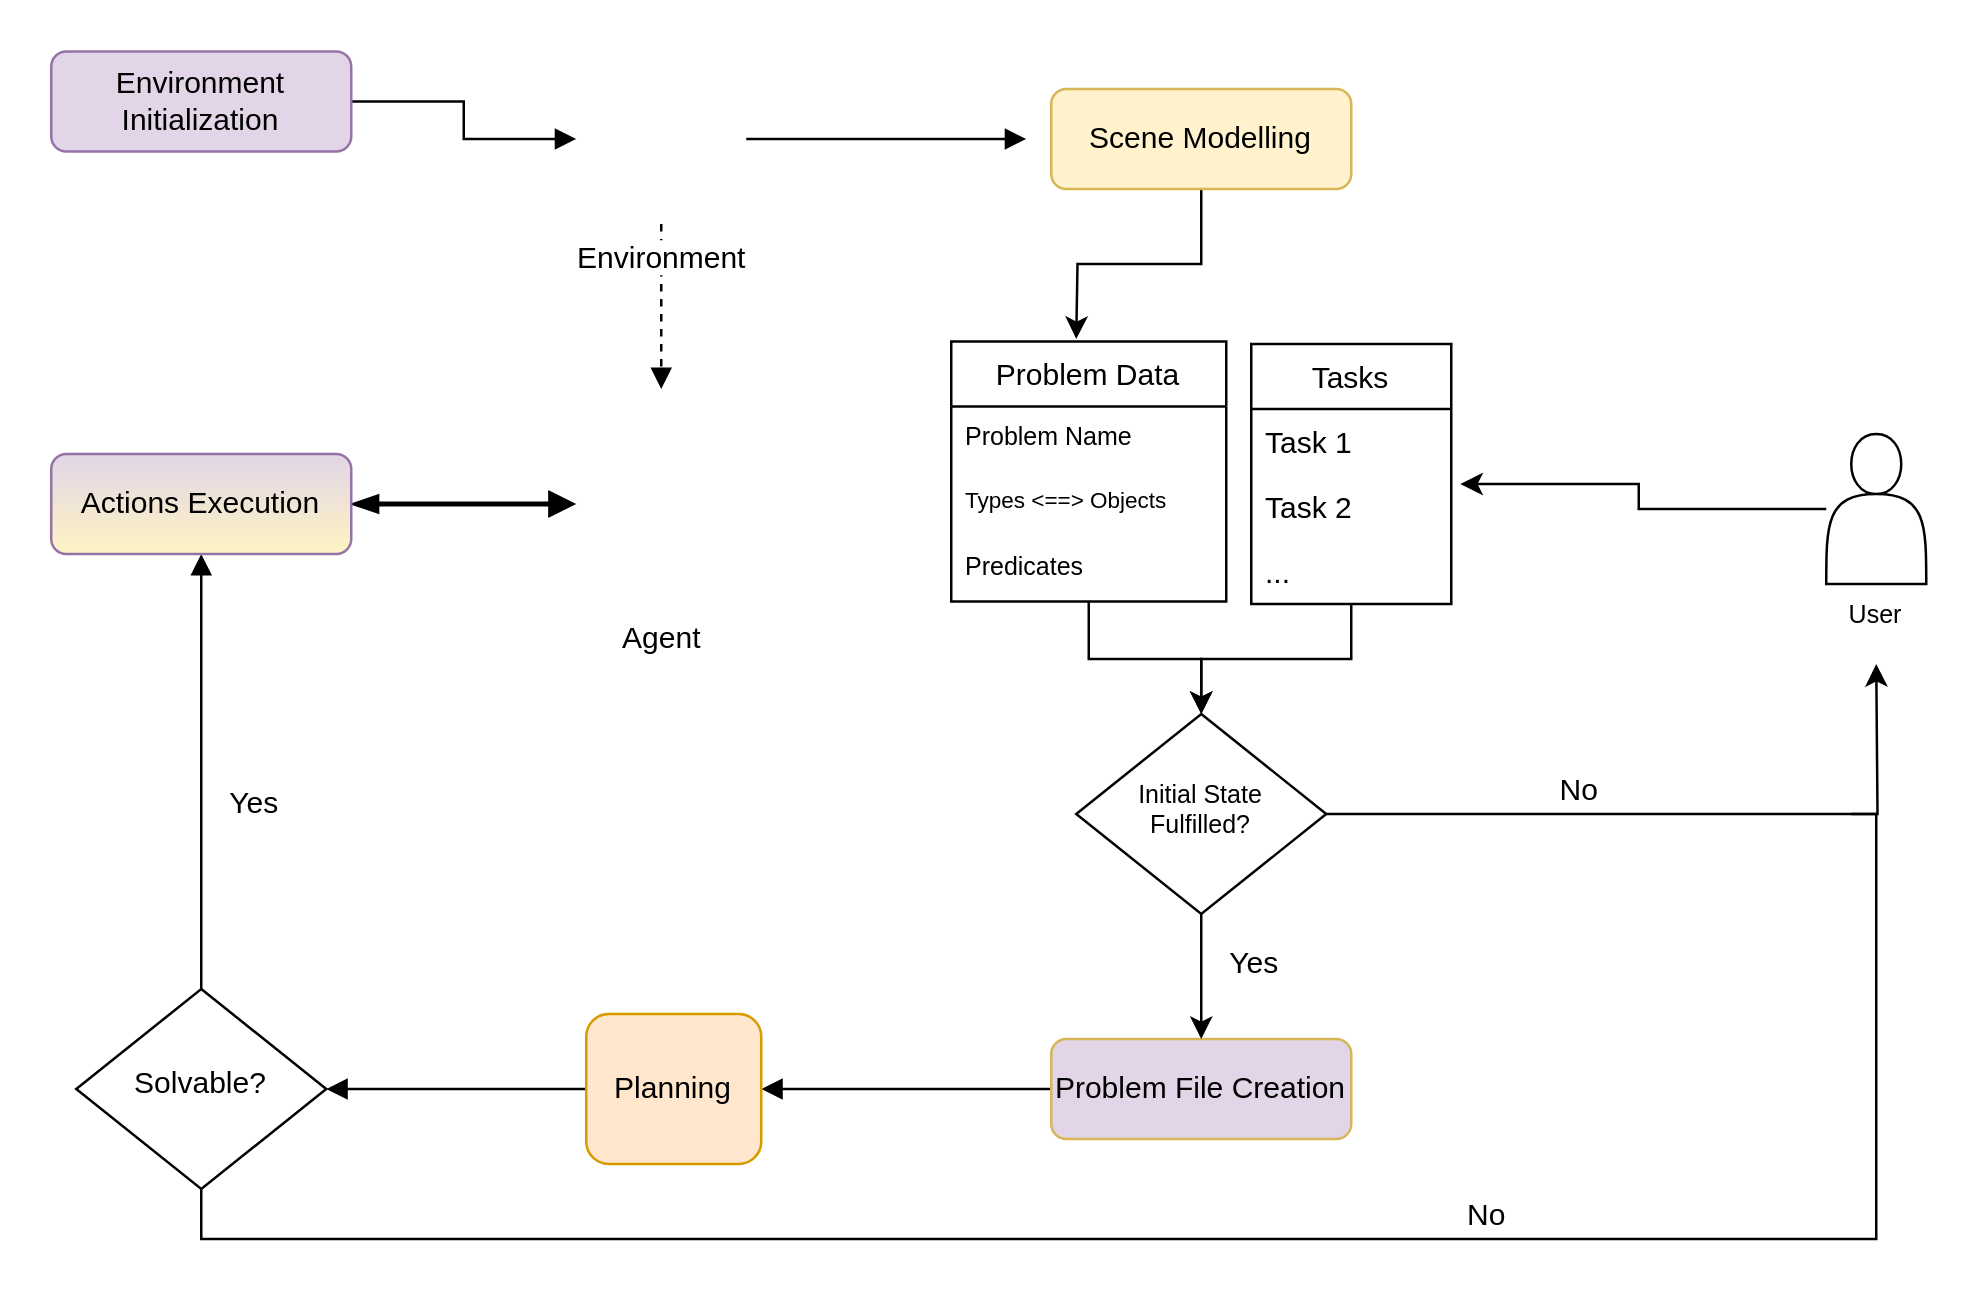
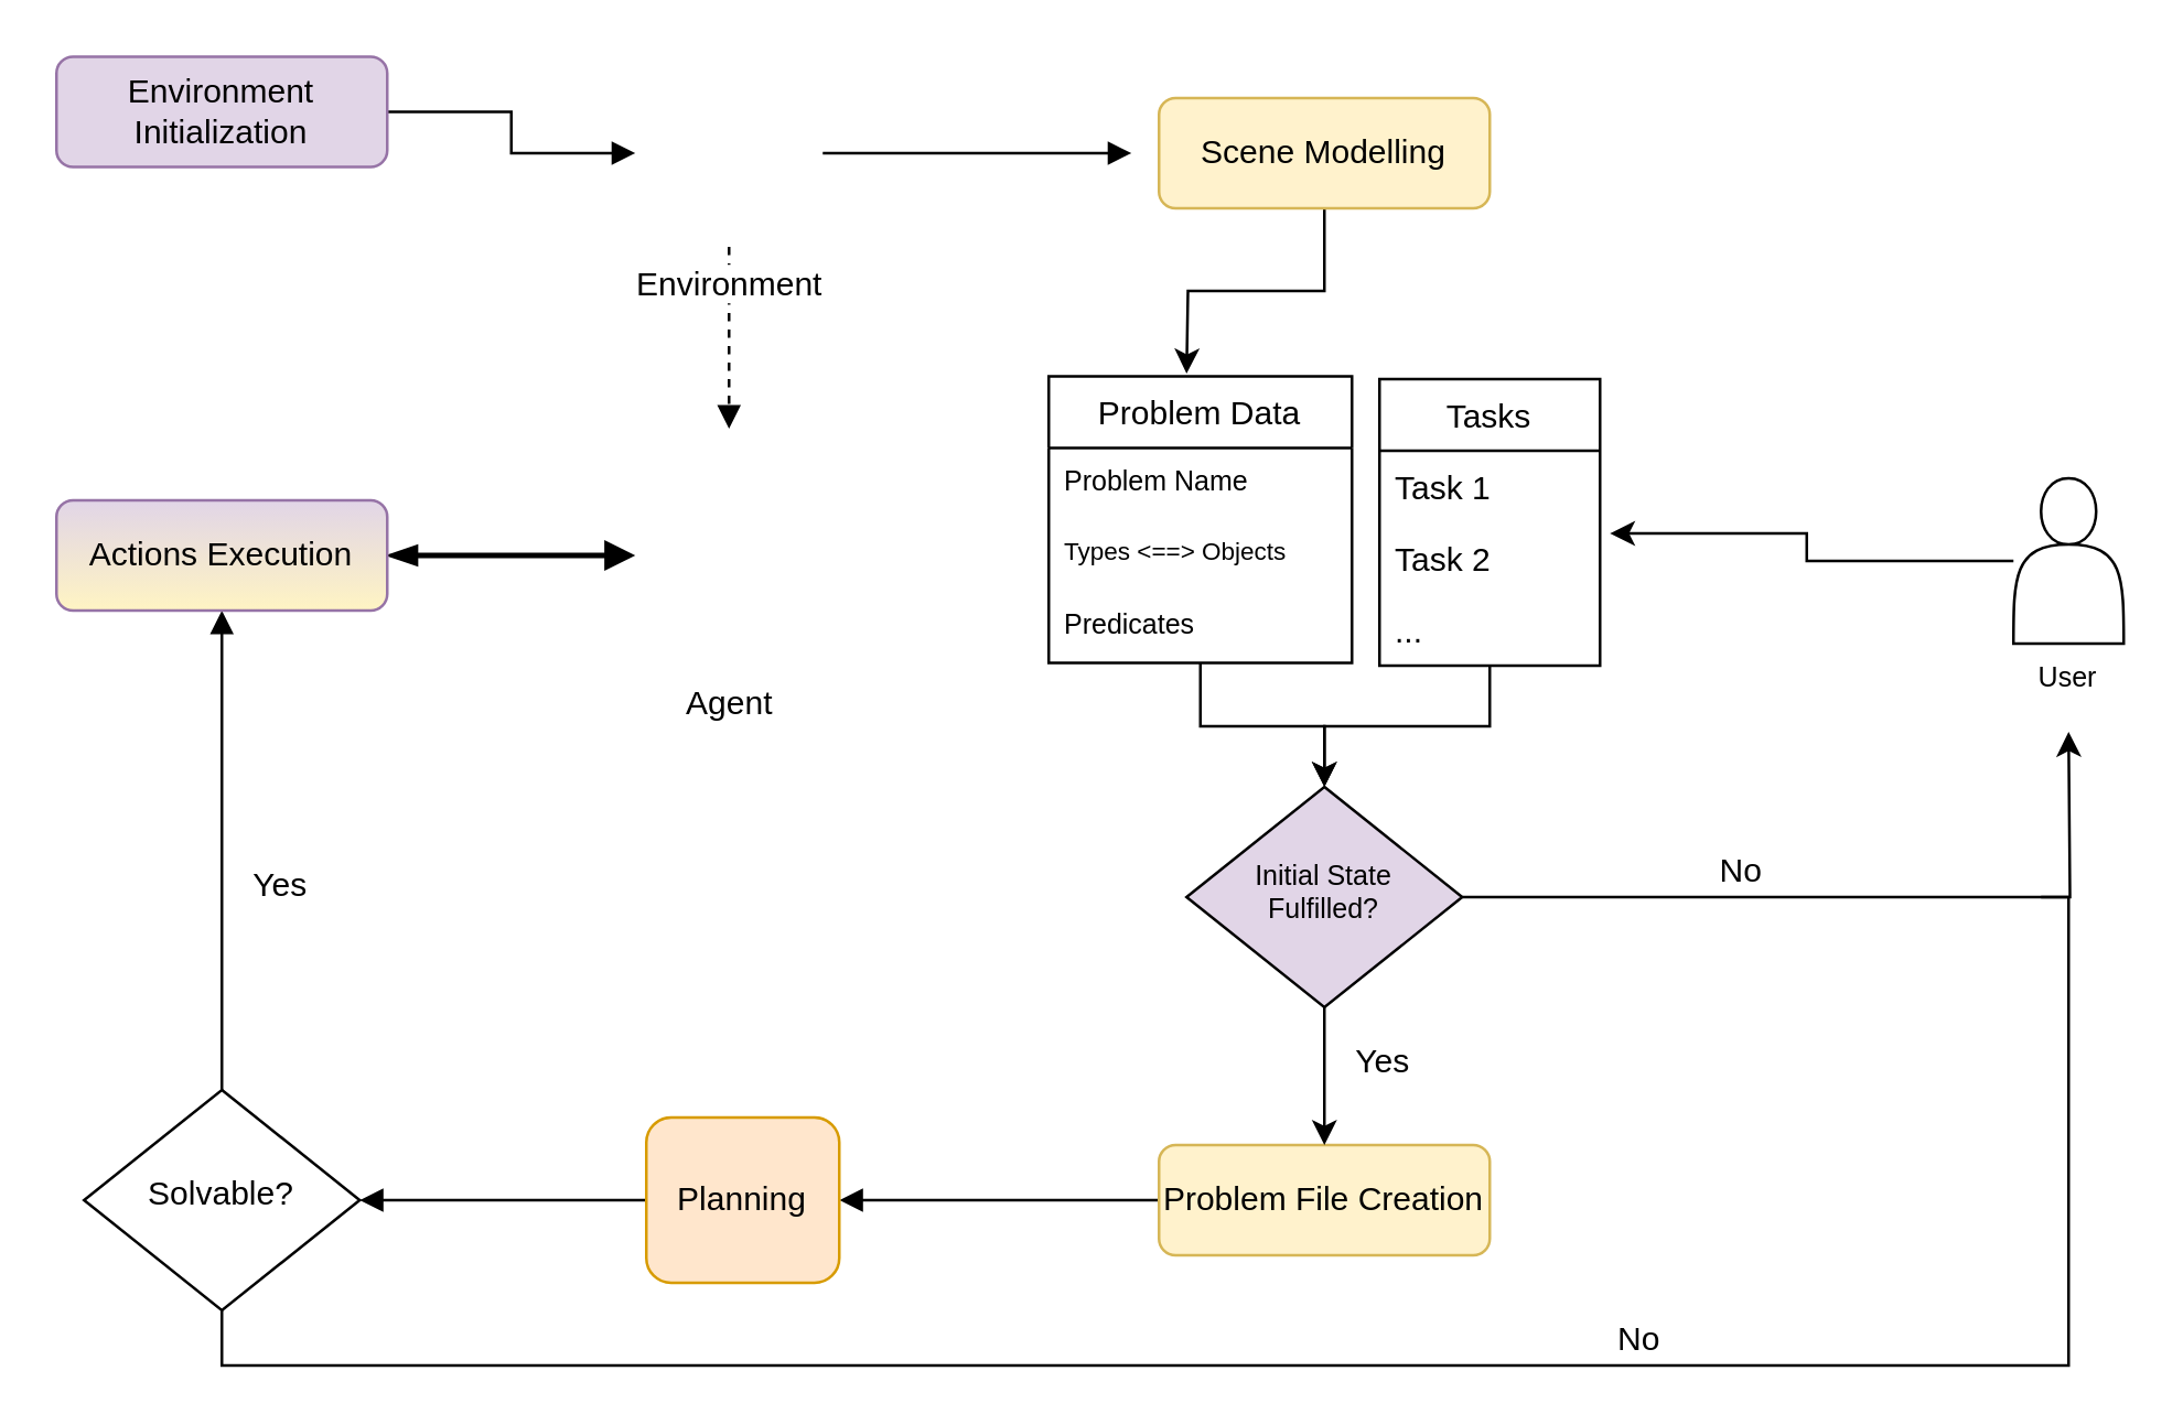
- <mxCell id="32" value="Initial State Fulfilled?" style="rhombus;whiteSpace=wrap;html=1;shadow=0;fontFamily=Helvetica;fontSize=10;align=center;strokeWidth=1;spacing=6;spacingTop=-4;" vertex="1" parent="1"><mxGeometry x="430" y="285" width="100" height="80" as="geometry" /></mxCell>
+ <mxCell id="32" value="Initial State Fulfilled?" style="rhombus;whiteSpace=wrap;html=1;shadow=0;fontFamily=Helvetica;fontSize=10;align=center;strokeWidth=1;spacing=6;spacingTop=-4;fillColor=#e1d5e7;" vertex="1" parent="1"><mxGeometry x="430" y="285" width="100" height="80" as="geometry" /></mxCell>
- <mxCell id="5" value="Problem File Creation" style="rounded=1;whiteSpace=wrap;html=1;fontSize=12;glass=0;strokeWidth=1;shadow=0;fillColor=#e1d5e7;strokeColor=#d6b656;" parent="1" vertex="1"><mxGeometry x="420" y="415" width="120" height="40" as="geometry" /></mxCell>
+ <mxCell id="5" value="Problem File Creation" style="rounded=1;whiteSpace=wrap;html=1;fontSize=12;glass=0;strokeWidth=1;shadow=0;fillColor=#fff2cc;strokeColor=#d6b656;" parent="1" vertex="1"><mxGeometry x="420" y="415" width="120" height="40" as="geometry" /></mxCell>
